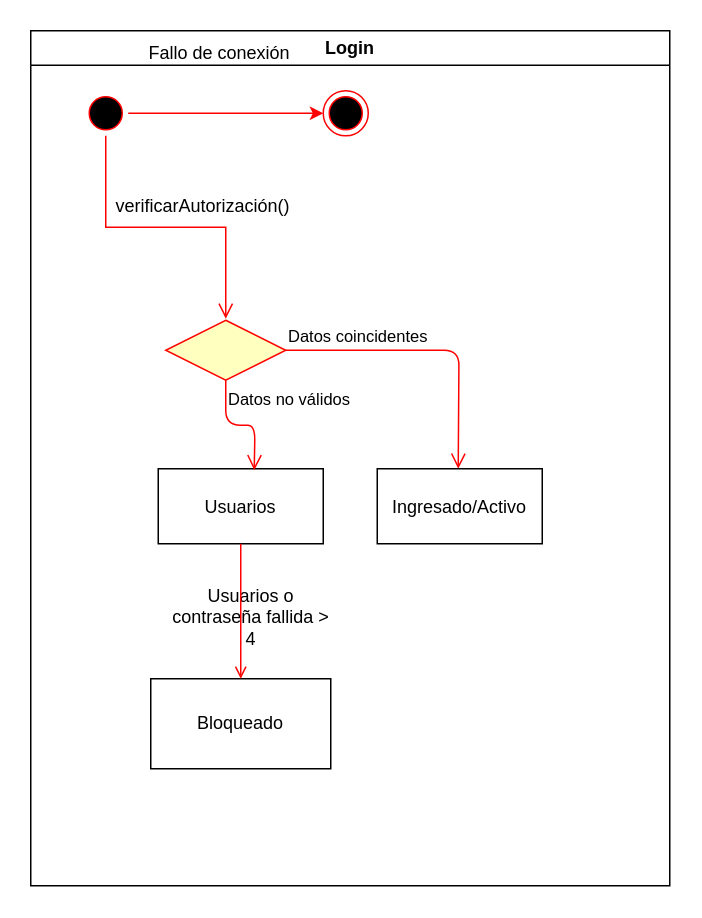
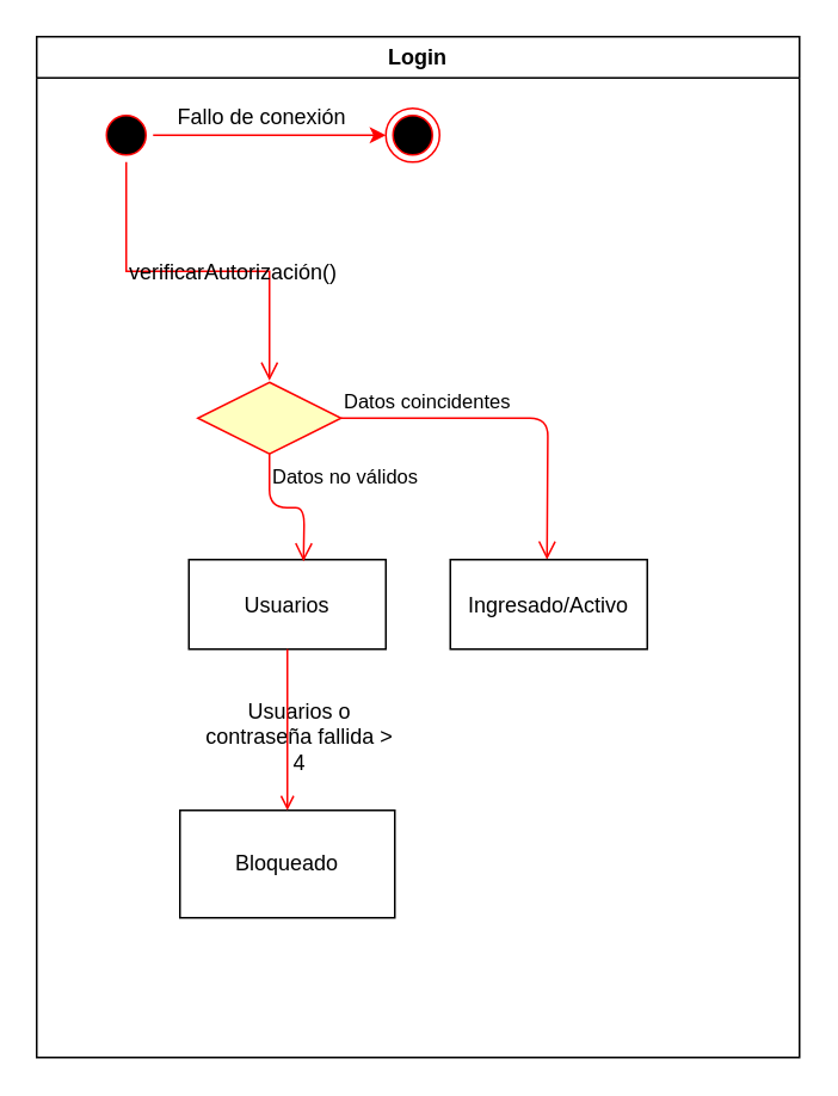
- <mxCell id="13" value="Fallo de conexión" style="text;html=1;strokeColor=none;fillColor=none;align=center;verticalAlign=middle;whiteSpace=wrap;rounded=0;" vertex="1" parent="2"><mxGeometry x="66" y="5" width="120" height="20" as="geometry" /></mxCell>
+ <mxCell id="13" value="Fallo de conexión" style="text;html=1;strokeColor=none;fillColor=none;align=center;verticalAlign=middle;whiteSpace=wrap;rounded=0;" vertex="1" parent="2"><mxGeometry x="66" y="35" width="120" height="20" as="geometry" /></mxCell>
- <mxCell id="16" value="verificarAutorización()" style="text;html=1;resizable=0;points=[];autosize=1;align=left;verticalAlign=top;spacingTop=-4;" vertex="1" parent="1"><mxGeometry x="75" y="127" width="130" height="20" as="geometry" /></mxCell>
+ <mxCell id="16" value="verificarAutorización()" style="text;html=1;resizable=0;points=[];autosize=1;align=left;verticalAlign=top;spacingTop=-4;" vertex="1" parent="1"><mxGeometry x="70" y="142" width="130" height="20" as="geometry" /></mxCell>
